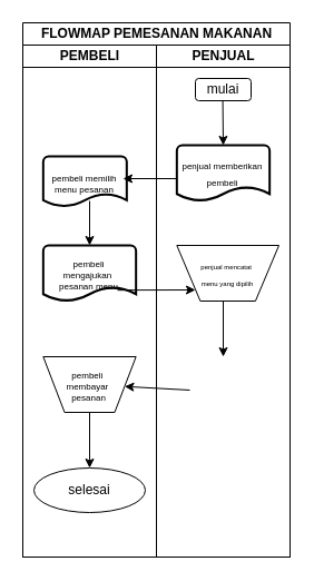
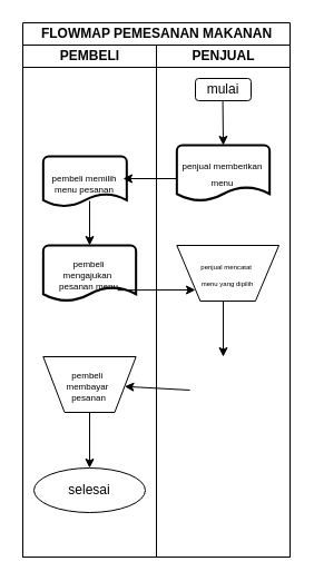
- <mxCell id="13" value="&lt;font style=&quot;font-size: 8px;&quot;&gt;penjual memberikan pembeli&lt;/font&gt;" style="strokeWidth=2;html=1;shape=mxgraph.flowchart.document2;whiteSpace=wrap;size=0.25;" vertex="1" parent="10"><mxGeometry x="18.34" y="90" width="83.33" height="50" as="geometry" /></mxCell>
+ <mxCell id="13" value="&lt;font style=&quot;font-size: 8px;&quot;&gt;penjual memberikan menu&lt;/font&gt;" style="strokeWidth=2;html=1;shape=mxgraph.flowchart.document2;whiteSpace=wrap;size=0.25;" vertex="1" parent="10"><mxGeometry x="18.34" y="90" width="83.33" height="50" as="geometry" /></mxCell>
